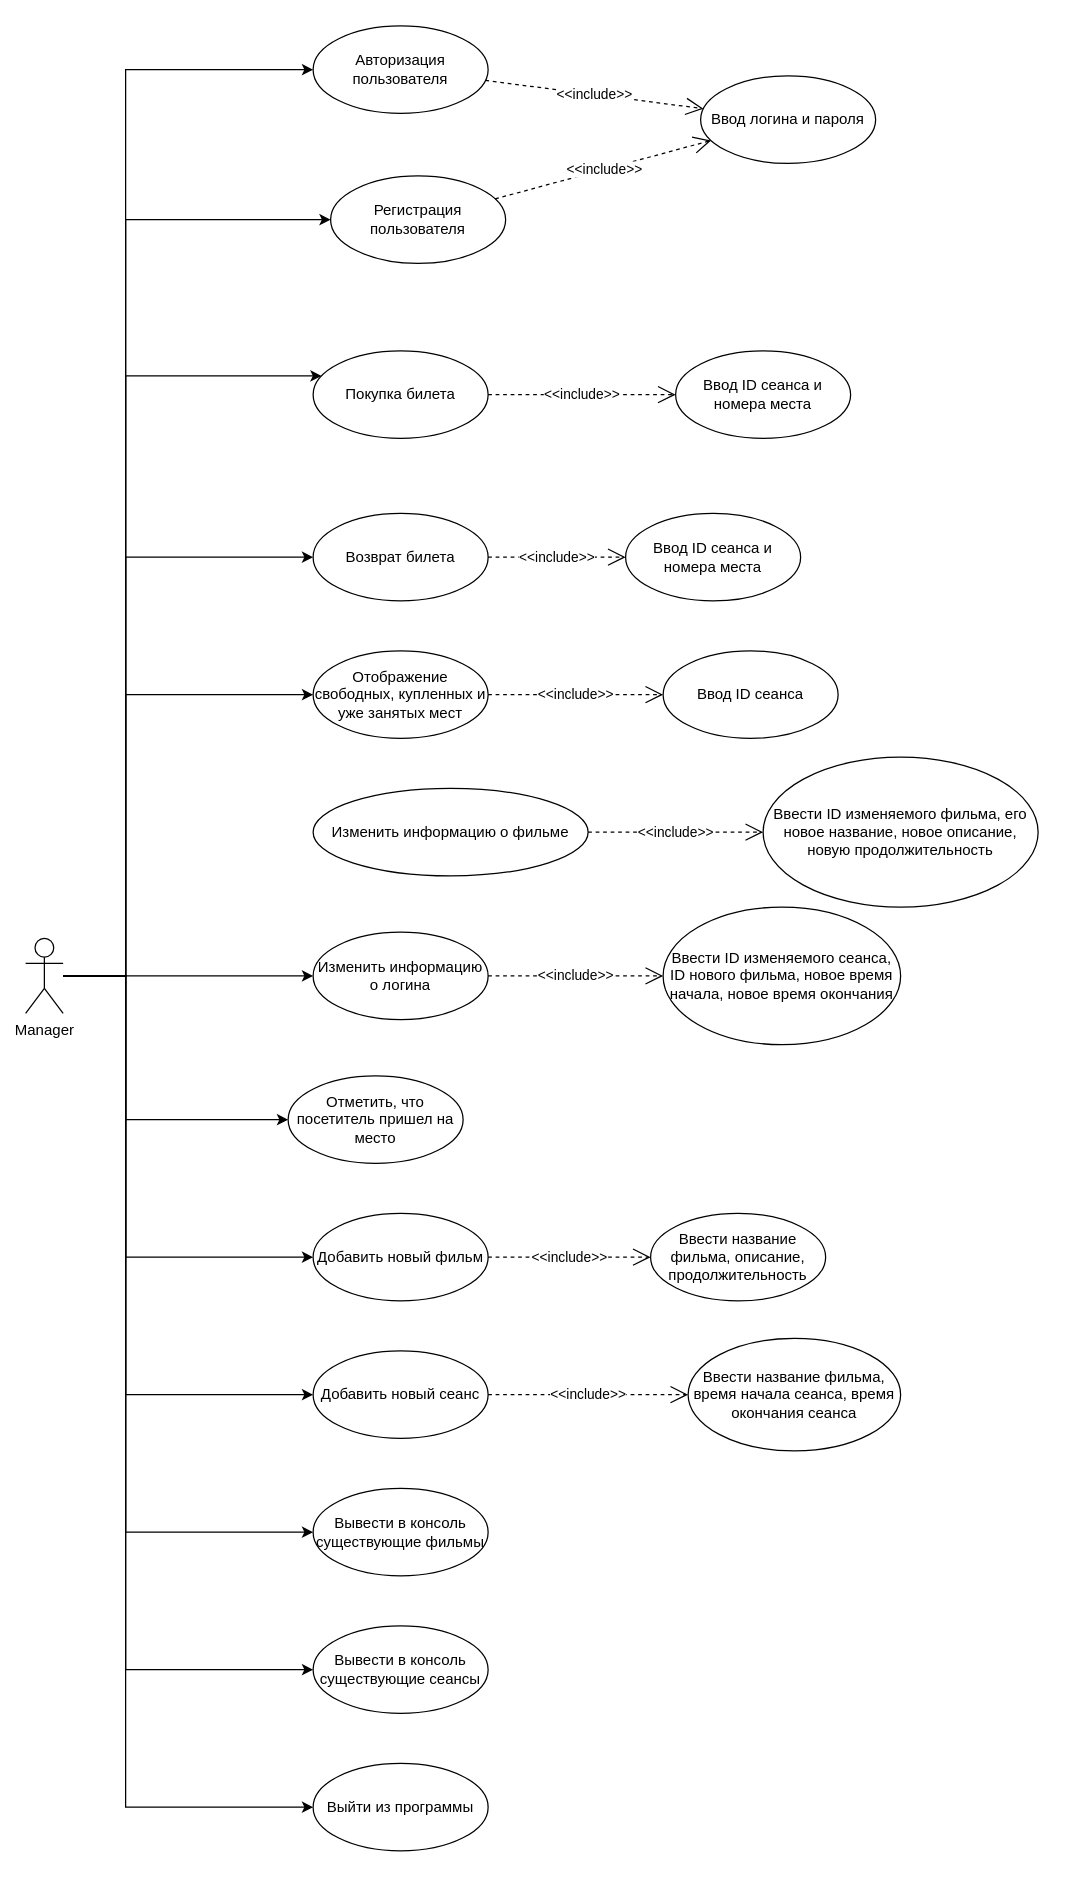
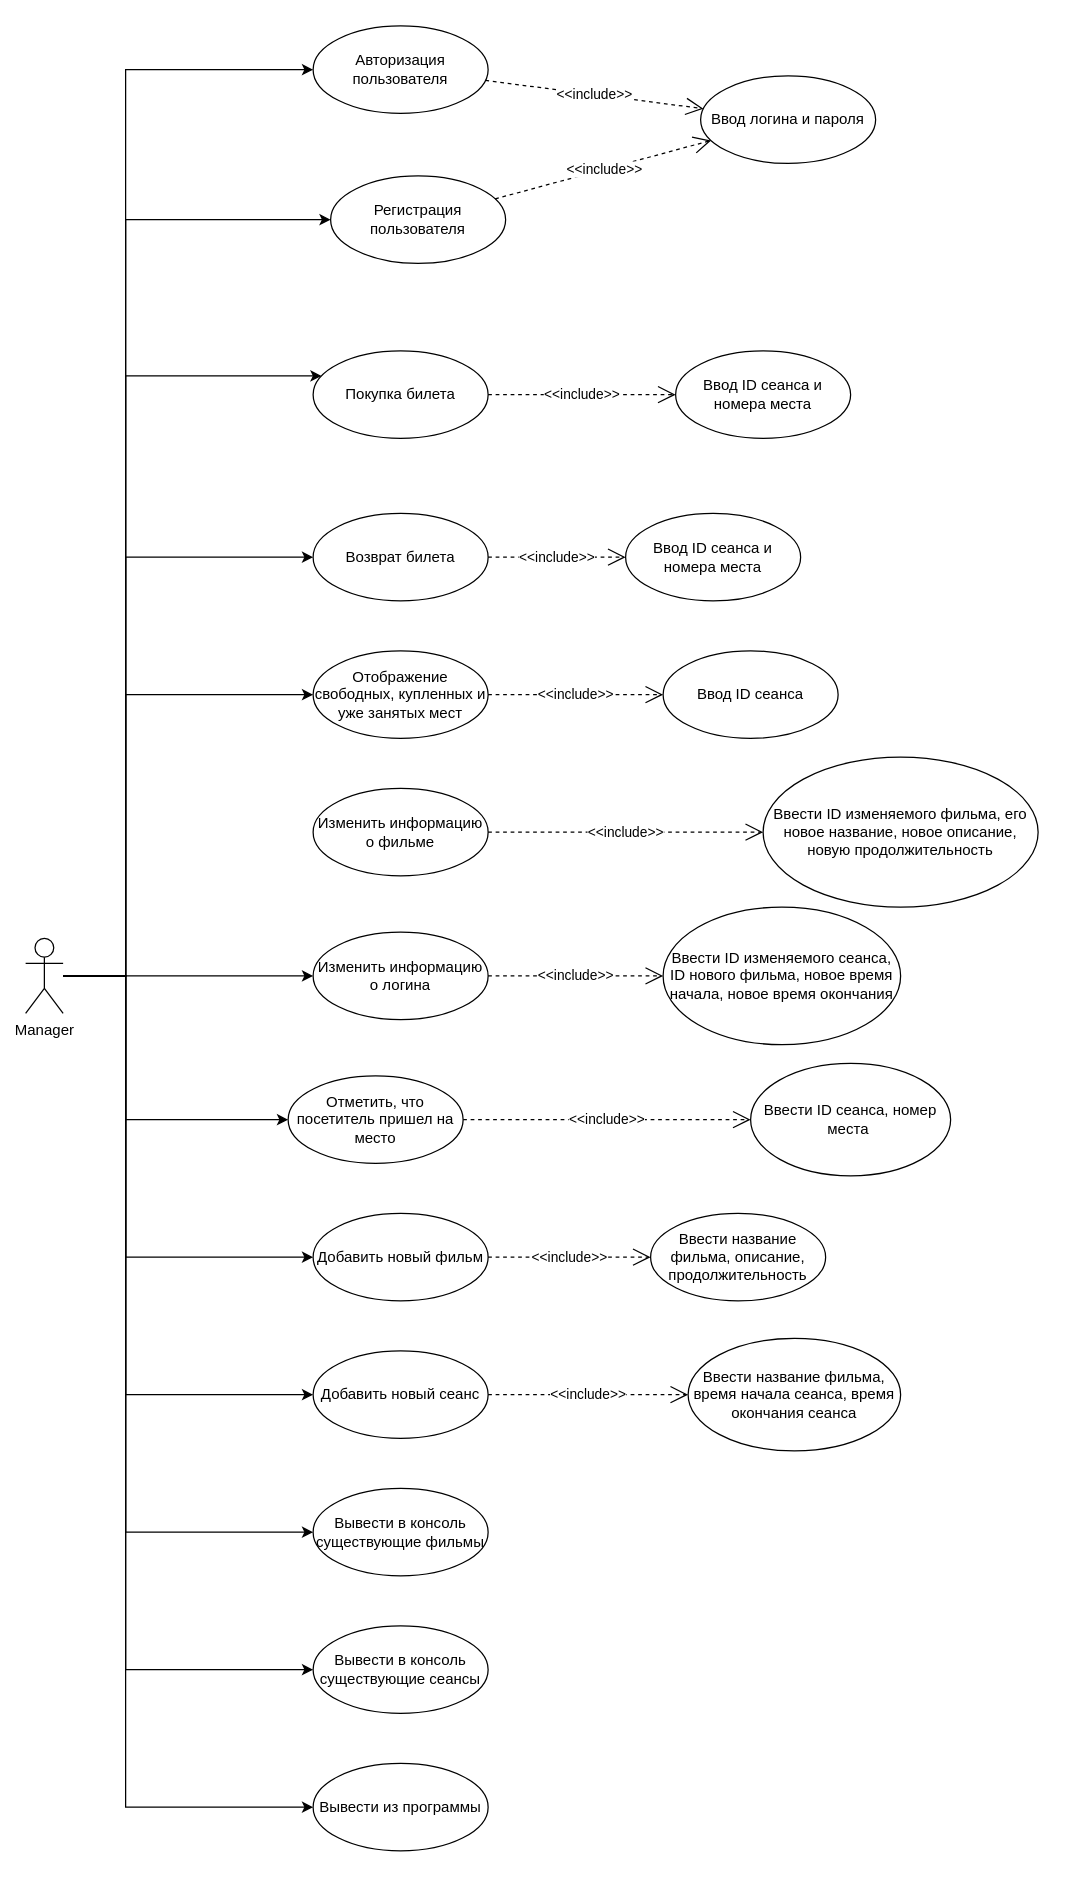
- <mxCell id="23" value="Изменить информацию о фильме" style="ellipse;whiteSpace=wrap;html=1;" vertex="1" parent="1"><mxGeometry x="250" y="630" width="220" height="70" as="geometry" /></mxCell>
+ <mxCell id="23" value="Изменить информацию о фильме" style="ellipse;whiteSpace=wrap;html=1;" vertex="1" parent="1"><mxGeometry x="250" y="630" width="140" height="70" as="geometry" /></mxCell>
+ <mxCell id="46" value="&amp;lt;&amp;lt;include&amp;gt;&amp;gt;" style="endArrow=open;endSize=12;dashed=1;html=1;rounded=0;" edge="1" parent="1" source="25" target="35"><mxGeometry width="160" relative="1" as="geometry"><mxPoint x="450" y="940" as="sourcePoint" /><mxPoint x="610" y="940" as="targetPoint" /></mxGeometry></mxCell>
+ <mxCell id="35" value="Ввести ID сеанса, номер места&amp;nbsp;" style="ellipse;whiteSpace=wrap;html=1;" vertex="1" parent="1"><mxGeometry x="600" y="850" width="160" height="90" as="geometry" /></mxCell>
- <mxCell id="30" value="Выйти из программы" style="ellipse;whiteSpace=wrap;html=1;" vertex="1" parent="1"><mxGeometry x="250" y="1410" width="140" height="70" as="geometry" /></mxCell>
+ <mxCell id="30" value="Вывести из программы" style="ellipse;whiteSpace=wrap;html=1;" vertex="1" parent="1"><mxGeometry x="250" y="1410" width="140" height="70" as="geometry" /></mxCell>
